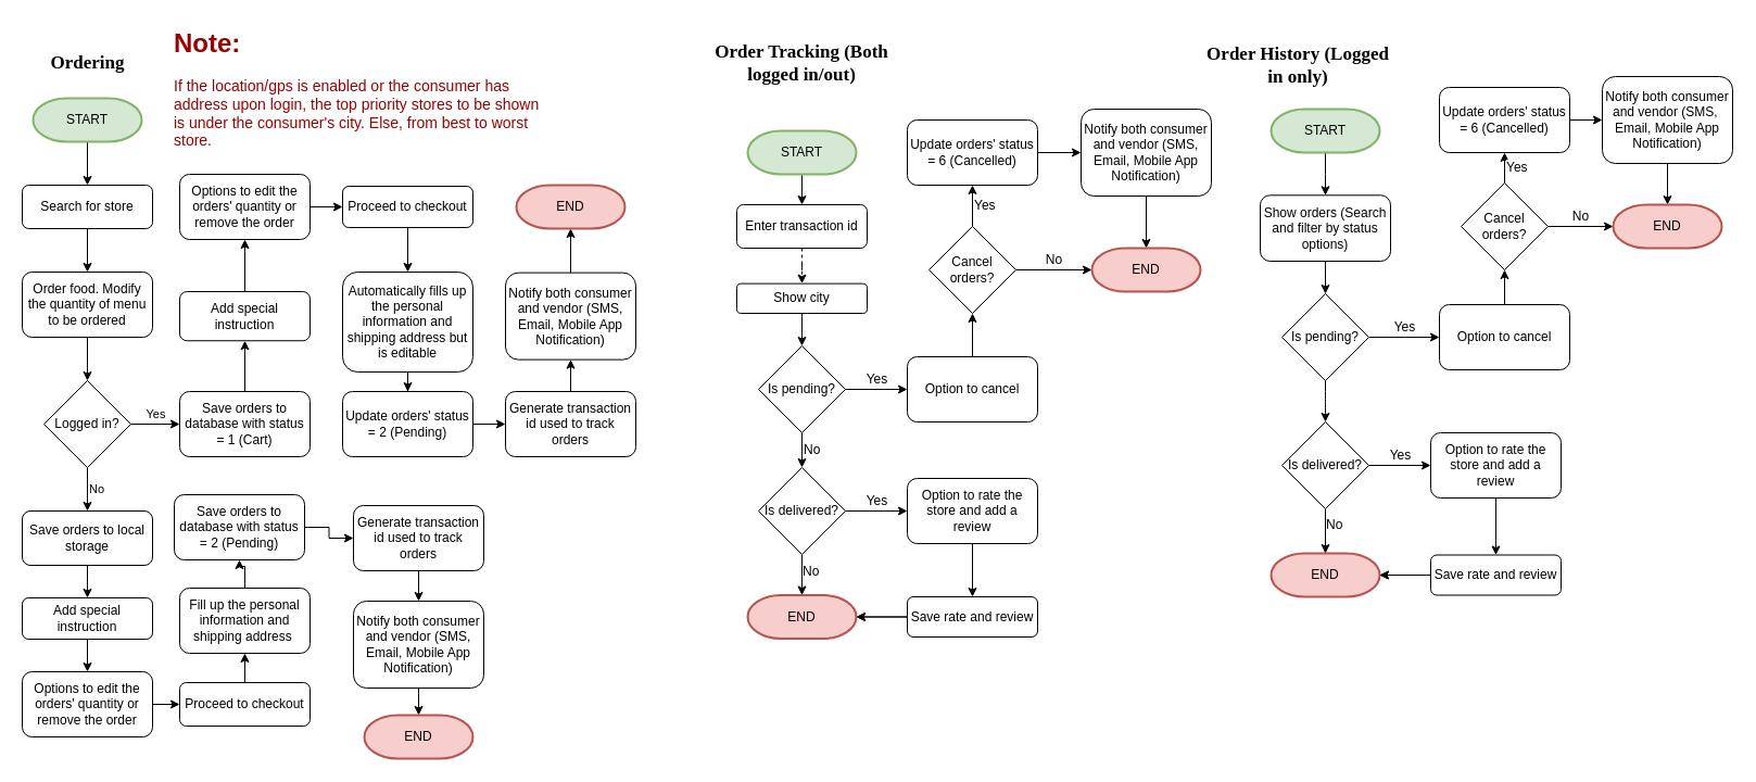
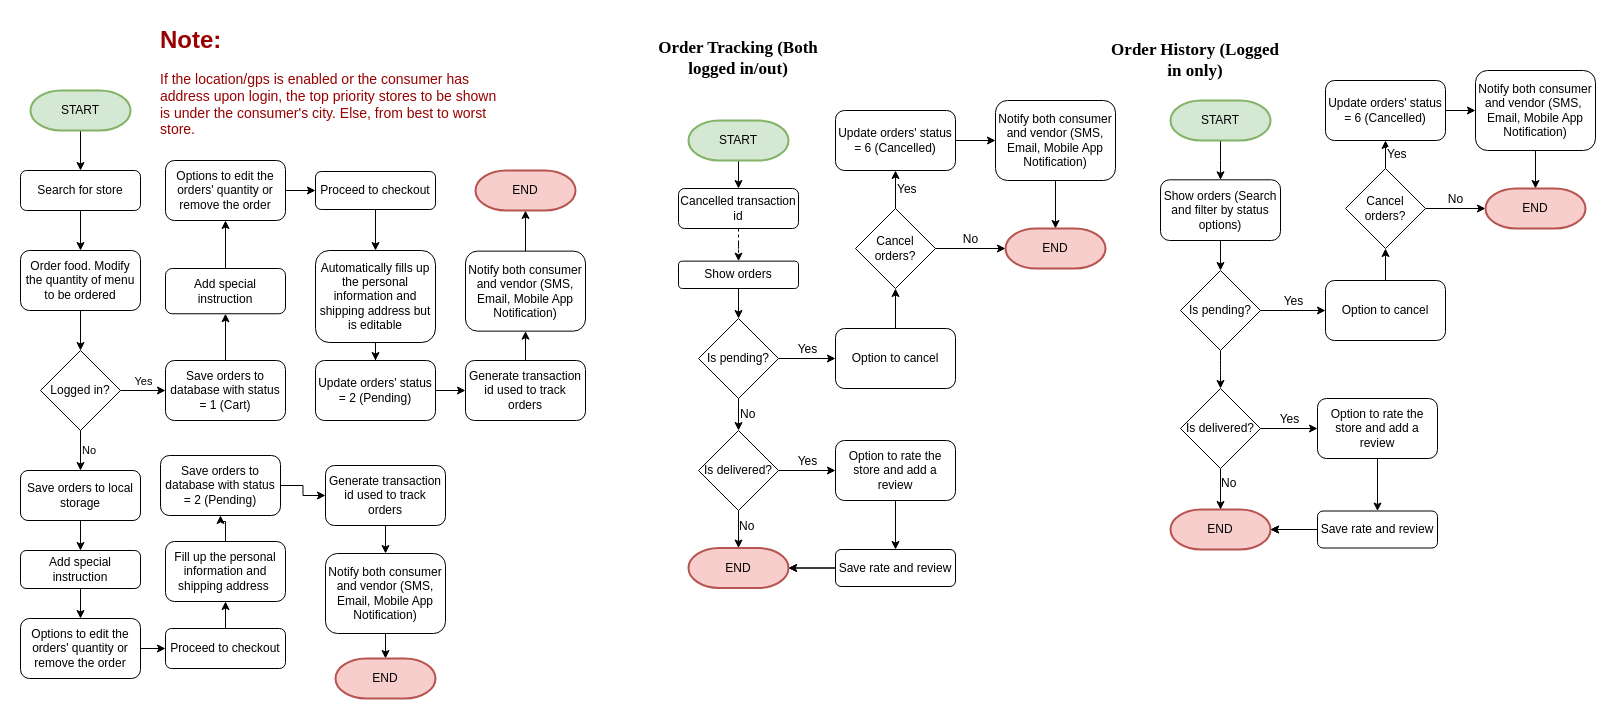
- <mxCell id="4" value="Ordering" style="text;html=1;strokeColor=none;fillColor=none;align=center;verticalAlign=middle;whiteSpace=wrap;rounded=0;fontSize=17;fontStyle=1;fontFamily=Verdana;" vertex="1" parent="1"><mxGeometry x="47.5" y="48" width="65" height="20" as="geometry" /></mxCell>
- <mxCell id="42" value="Enter transaction id" style="rounded=1;whiteSpace=wrap;html=1;fontSize=12;glass=0;strokeWidth=1;shadow=0;" vertex="1" parent="1"><mxGeometry x="678" y="188" width="120" height="40" as="geometry" /></mxCell>
+ <mxCell id="42" value="Cancelled transaction id" style="rounded=1;whiteSpace=wrap;html=1;fontSize=12;glass=0;strokeWidth=1;shadow=0;" vertex="1" parent="1"><mxGeometry x="678" y="188" width="120" height="40" as="geometry" /></mxCell>
- <mxCell id="48" value="Show city" style="rounded=1;whiteSpace=wrap;html=1;fontFamily=Helvetica;fontSize=12;" vertex="1" parent="1"><mxGeometry x="678" y="260.63" width="120" height="27.37" as="geometry" /></mxCell>
+ <mxCell id="48" value="Show orders" style="rounded=1;whiteSpace=wrap;html=1;fontFamily=Helvetica;fontSize=12;" vertex="1" parent="1"><mxGeometry x="678" y="260.63" width="120" height="27.37" as="geometry" /></mxCell>
